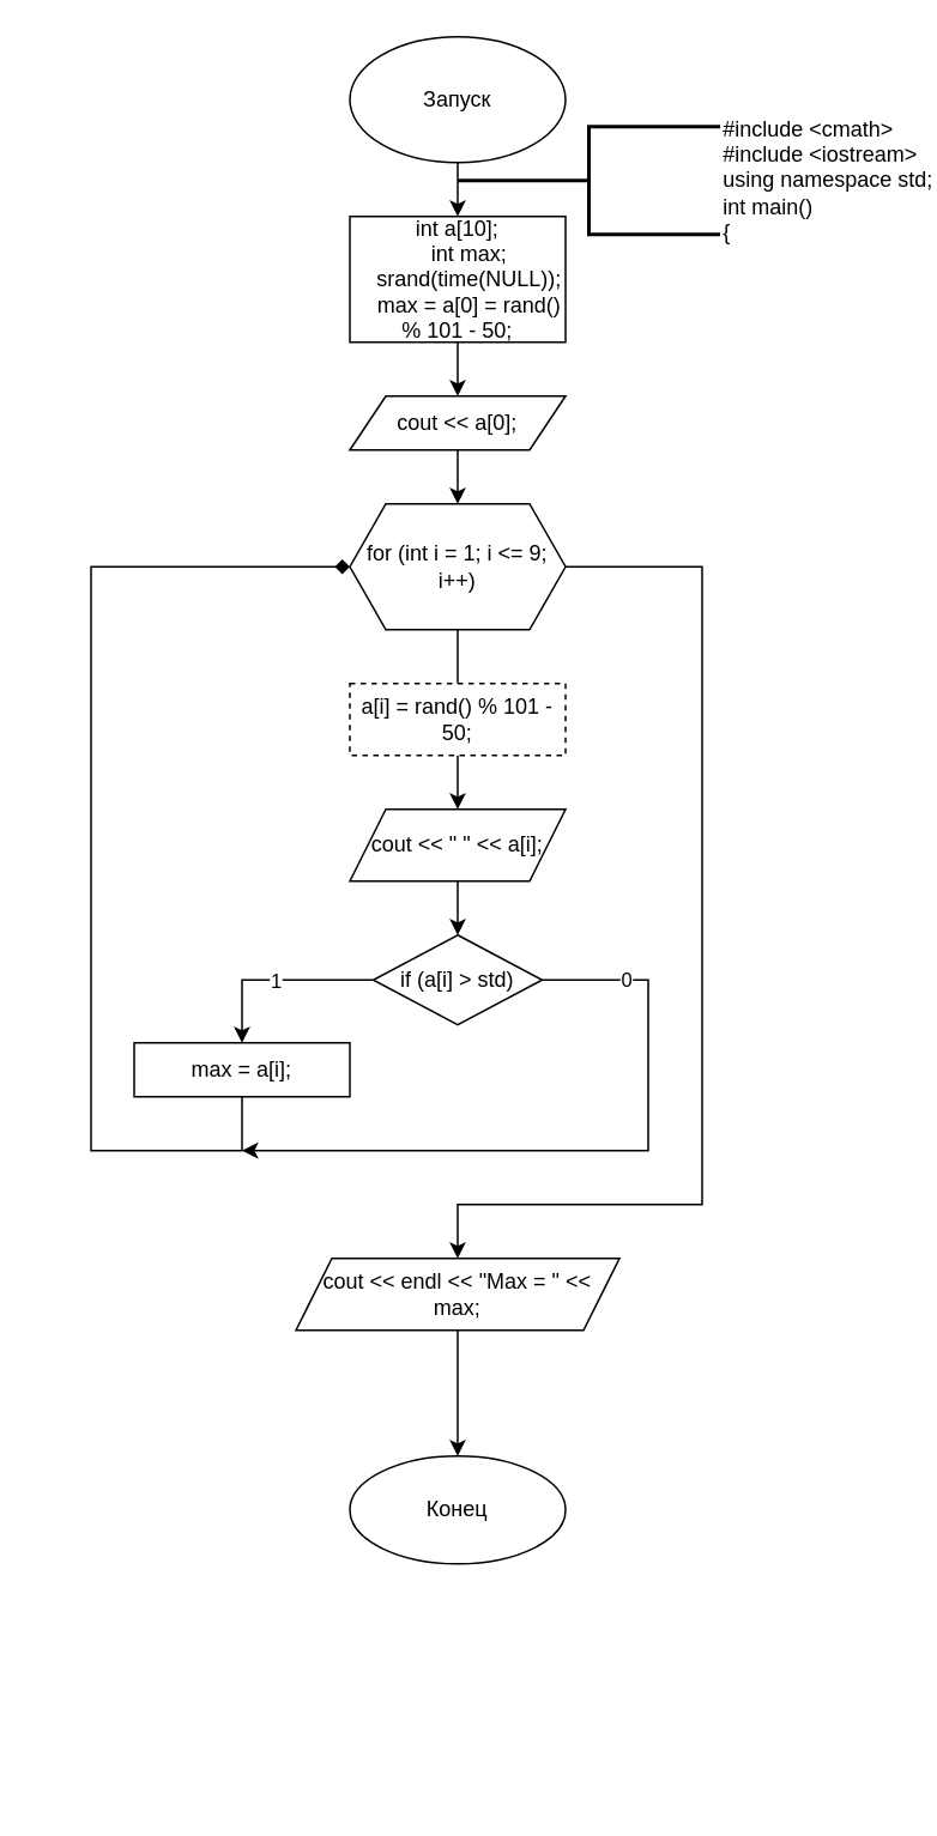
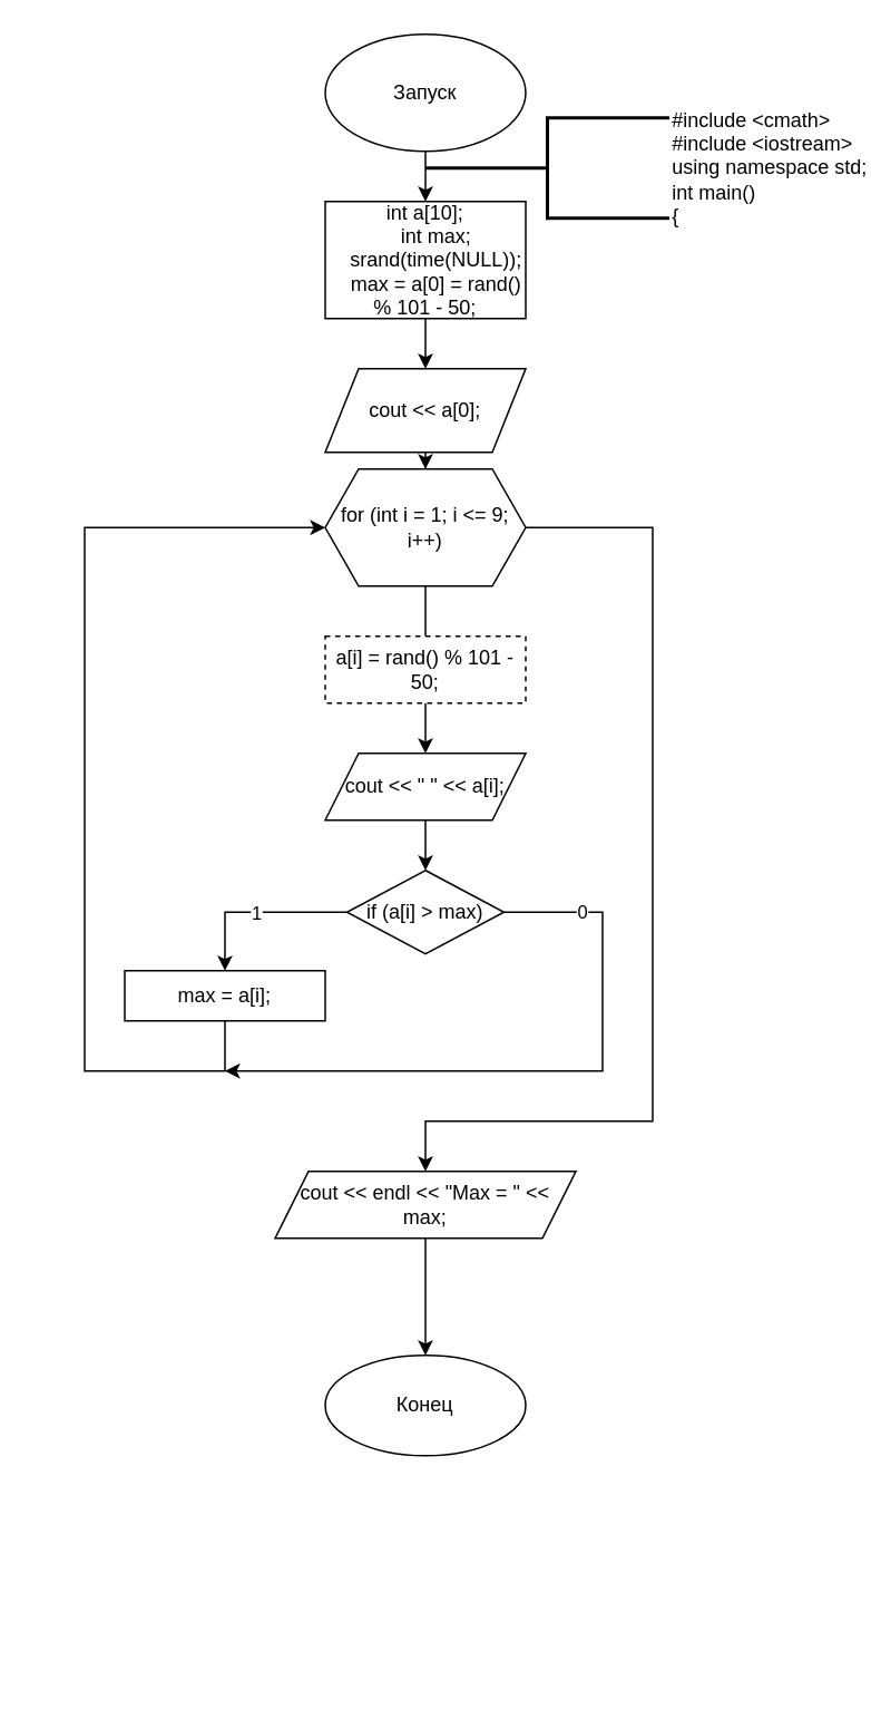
- <mxCell id="9" value="cout &lt;&lt; a[0];" style="shape=parallelogram;perimeter=parallelogramPerimeter;whiteSpace=wrap;html=1;fixedSize=1;rounded=0;" vertex="1" parent="1"><mxGeometry x="194" y="220" width="120" height="30" as="geometry" /></mxCell>
+ <mxCell id="9" value="cout &lt;&lt; a[0];" style="shape=parallelogram;perimeter=parallelogramPerimeter;whiteSpace=wrap;html=1;fixedSize=1;rounded=0;" vertex="1" parent="1"><mxGeometry x="194" y="220" width="120" height="50" as="geometry" /></mxCell>
- <mxCell id="23" style="edgeStyle=orthogonalEdgeStyle;rounded=0;orthogonalLoop=1;jettySize=auto;html=1;entryX=0;entryY=0.5;entryDx=0;entryDy=0;endArrow=diamond;" edge="1" parent="1" source="26" target="12"><mxGeometry relative="1" as="geometry"><Array as="points"><mxPoint x="134" y="640" /><mxPoint x="50" y="640" /><mxPoint x="50" y="315" /></Array></mxGeometry></mxCell>
+ <mxCell id="23" style="edgeStyle=orthogonalEdgeStyle;rounded=0;orthogonalLoop=1;jettySize=auto;html=1;entryX=0;entryY=0.5;entryDx=0;entryDy=0;" edge="1" parent="1" source="26" target="12"><mxGeometry relative="1" as="geometry"><Array as="points"><mxPoint x="134" y="640" /><mxPoint x="50" y="640" /><mxPoint x="50" y="315" /></Array></mxGeometry></mxCell>
- <mxCell id="22" value="if (a[i] &gt; std)" style="rhombus;whiteSpace=wrap;html=1;rounded=0;" vertex="1" parent="1"><mxGeometry x="207" y="520" width="94" height="50" as="geometry" /></mxCell>
+ <mxCell id="22" value="if (a[i] &gt; max)" style="rhombus;whiteSpace=wrap;html=1;rounded=0;" vertex="1" parent="1"><mxGeometry x="207" y="520" width="94" height="50" as="geometry" /></mxCell>
